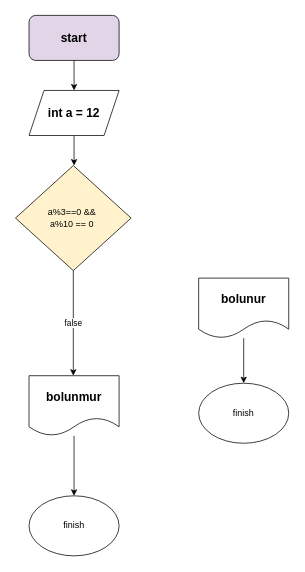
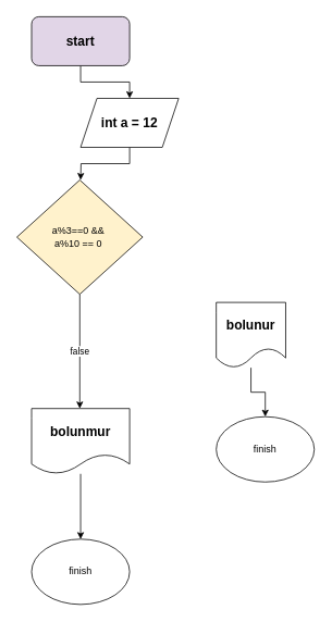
- <mxCell id="5" value="int a = 12" style="shape=parallelogram;perimeter=parallelogramPerimeter;whiteSpace=wrap;html=1;fixedSize=1;fontStyle=1;fontSize=16;" vertex="1" parent="1"><mxGeometry x="38" y="120" width="120" height="60" as="geometry" /></mxCell>
+ <mxCell id="5" value="int a = 12" style="shape=parallelogram;perimeter=parallelogramPerimeter;whiteSpace=wrap;html=1;fixedSize=1;fontStyle=1;fontSize=16;" vertex="1" parent="1"><mxGeometry x="98" y="120" width="120" height="60" as="geometry" /></mxCell>
- <mxCell id="7" value="bolunur" style="shape=document;whiteSpace=wrap;html=1;boundedLbl=1;fontStyle=1;fontSize=16;" vertex="1" parent="1"><mxGeometry x="264" y="370" width="120" height="80" as="geometry" /></mxCell>
+ <mxCell id="7" value="bolunur" style="shape=document;whiteSpace=wrap;html=1;boundedLbl=1;fontStyle=1;fontSize=16;" vertex="1" parent="1"><mxGeometry x="264" y="370" width="85" height="80" as="geometry" /></mxCell>
